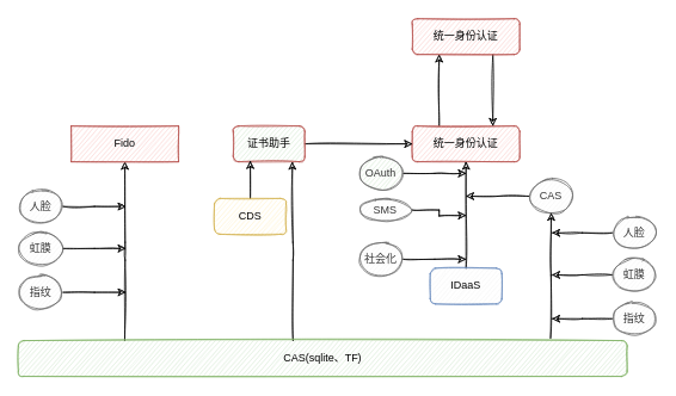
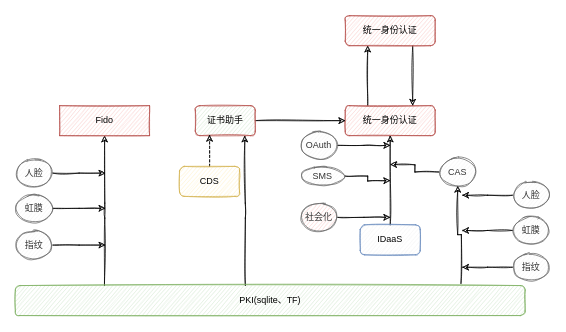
- <mxCell id="18" value="OAuth" style="ellipse;whiteSpace=wrap;html=1;rounded=1;sketch=1;fillColor=#d5e8d4;strokeColor=#666666;fontColor=#333333;" vertex="1" parent="1"><mxGeometry x="400" y="174.5" width="50" height="37" as="geometry" /></mxCell>
+ <mxCell id="18" value="OAuth" style="ellipse;whiteSpace=wrap;html=1;rounded=1;sketch=1;fillColor=#f5f5f5;strokeColor=#666666;fontColor=#333333;" vertex="1" parent="1"><mxGeometry x="400" y="174.5" width="50" height="37" as="geometry" /></mxCell>
- <mxCell id="11" style="edgeStyle=orthogonalEdgeStyle;orthogonalLoop=1;jettySize=auto;html=1;entryX=0.238;entryY=0.975;entryDx=0;entryDy=0;entryPerimeter=0;sketch=1;" edge="1" parent="1" source="12" target="10"><mxGeometry relative="1" as="geometry" /></mxCell>
+ <mxCell id="11" style="edgeStyle=orthogonalEdgeStyle;orthogonalLoop=1;jettySize=auto;html=1;entryX=0.238;entryY=0.975;entryDx=0;entryDy=0;entryPerimeter=0;sketch=1;dashed=1;" edge="1" parent="1" source="12" target="10"><mxGeometry relative="1" as="geometry" /></mxCell>
- <mxCell id="24" value="CAS" style="ellipse;whiteSpace=wrap;html=1;rounded=1;sketch=1;fillColor=#f5f5f5;strokeColor=#666666;fontColor=#333333;" vertex="1" parent="1"><mxGeometry x="590" y="200" width="50" height="37" as="geometry" /></mxCell>
+ <mxCell id="24" value="CAS" style="ellipse;whiteSpace=wrap;html=1;rounded=1;sketch=1;fillColor=#f5f5f5;strokeColor=#666666;fontColor=#333333;" vertex="1" parent="1"><mxGeometry x="585" y="210" width="50" height="37" as="geometry" /></mxCell>
- <mxCell id="22" value="社会化" style="ellipse;whiteSpace=wrap;html=1;rounded=1;sketch=1;fillColor=#f5f5f5;strokeColor=#666666;fontColor=#333333;" vertex="1" parent="1"><mxGeometry x="400" y="270.5" width="50" height="37" as="geometry" /></mxCell>
+ <mxCell id="22" value="社会化" style="ellipse;whiteSpace=wrap;html=1;rounded=1;sketch=1;fillColor=#f8cecc;strokeColor=#666666;fontColor=#333333;" vertex="1" parent="1"><mxGeometry x="400" y="270.5" width="50" height="37" as="geometry" /></mxCell>
- <mxCell id="7" value="CAS(sqlite、TF)" style="whiteSpace=wrap;html=1;fillColor=#d5e8d4;strokeColor=#82b366;rounded=1;sketch=1;" vertex="1" parent="1"><mxGeometry x="20" y="380" width="680" height="40" as="geometry" /></mxCell>
+ <mxCell id="7" value="PKI(sqlite、TF)" style="whiteSpace=wrap;html=1;fillColor=#d5e8d4;strokeColor=#82b366;rounded=1;sketch=1;" vertex="1" parent="1"><mxGeometry x="20" y="380" width="680" height="40" as="geometry" /></mxCell>
